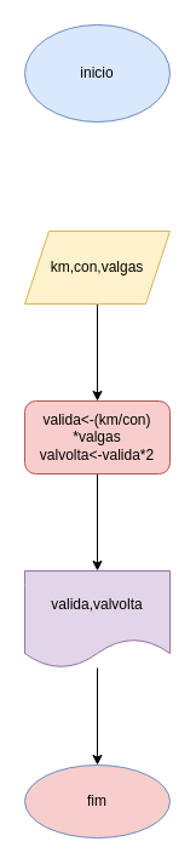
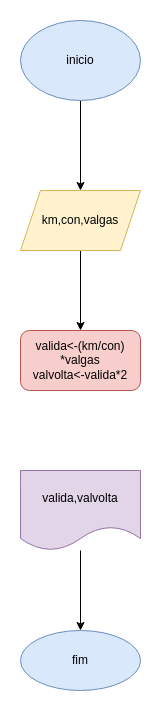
+ <mxCell id="2" value="" style="edgeStyle=orthogonalEdgeStyle;rounded=0;orthogonalLoop=1;jettySize=auto;html=1;" edge="1" parent="1" source="3" target="5"><mxGeometry relative="1" as="geometry" /></mxCell>
- <mxCell id="6" value="" style="edgeStyle=orthogonalEdgeStyle;rounded=0;orthogonalLoop=1;jettySize=auto;html=1;" edge="1" parent="1" source="7" target="9"><mxGeometry relative="1" as="geometry" /></mxCell>
- <mxCell id="10" value="fim" style="ellipse;whiteSpace=wrap;html=1;fillColor=#f8cecc;strokeColor=#6c8ebf;" vertex="1" parent="1"><mxGeometry x="20" y="630" width="120" height="60" as="geometry" /></mxCell>
+ <mxCell id="10" value="fim" style="ellipse;whiteSpace=wrap;html=1;fillColor=#dae8fc;strokeColor=#6c8ebf;" vertex="1" parent="1"><mxGeometry x="20" y="630" width="120" height="60" as="geometry" /></mxCell>
